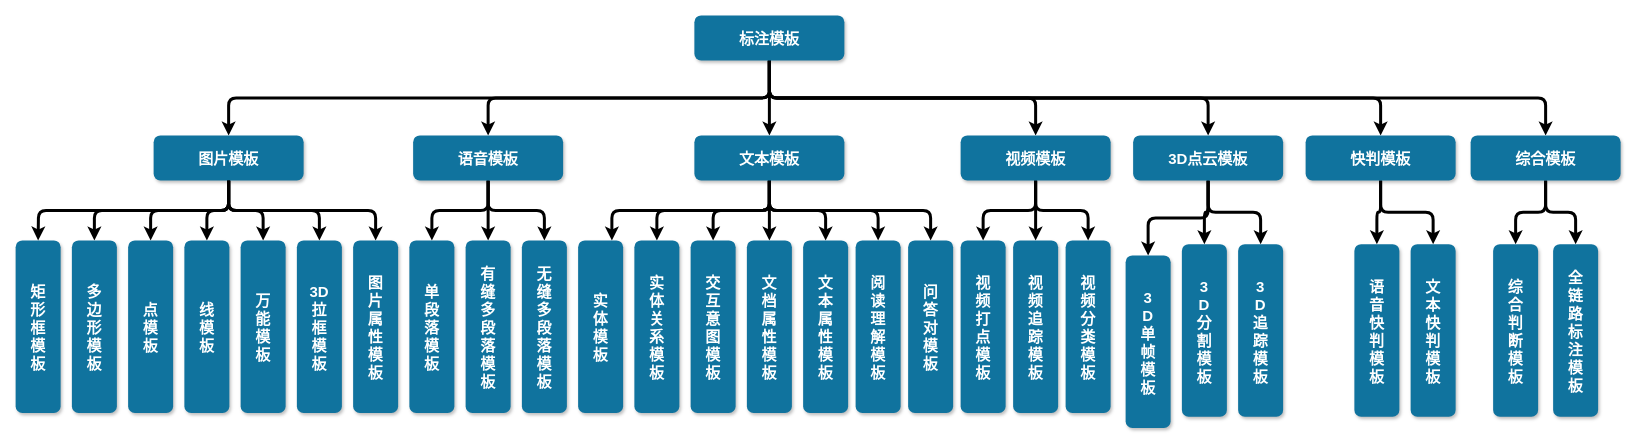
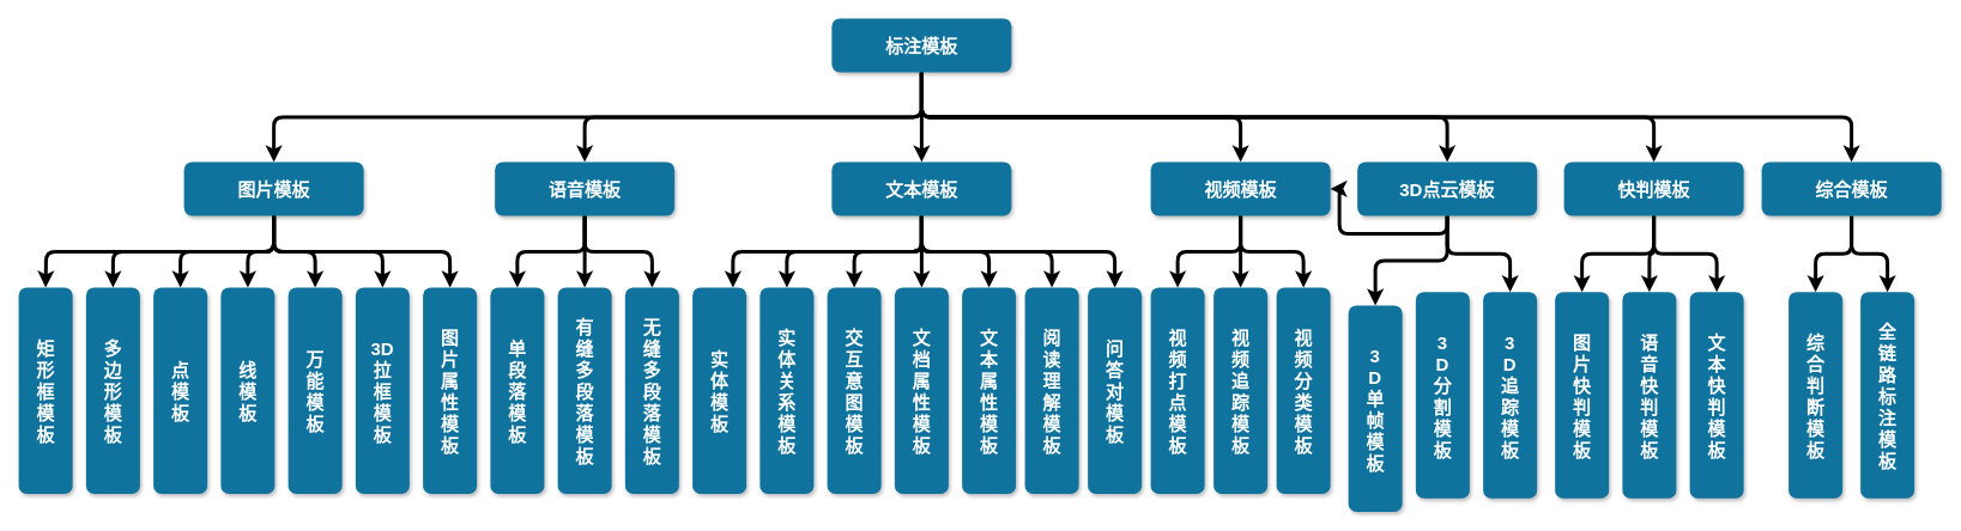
+ <mxCell id="29" style="edgeStyle=orthogonalEdgeStyle;rounded=1;orthogonalLoop=1;jettySize=auto;html=1;exitX=0.5;exitY=1;exitDx=0;exitDy=0;entryX=0.5;entryY=0;entryDx=0;entryDy=0;startArrow=none;startFill=0;endArrow=classic;endFill=1;strokeWidth=4;fontSize=20;" parent="1" source="32" target="46" edge="1"><mxGeometry relative="1" as="geometry" /></mxCell>
- <mxCell id="62" style="edgeStyle=orthogonalEdgeStyle;rounded=1;orthogonalLoop=1;jettySize=auto;html=1;exitX=0.5;exitY=1;exitDx=0;exitDy=0;entryX=0.5;entryY=0;entryDx=0;entryDy=0;startArrow=none;startFill=0;endArrow=classic;endFill=1;strokeWidth=4;fontSize=20;" parent="1" source="64" target="66" edge="1"><mxGeometry relative="1" as="geometry" /></mxCell>
+ <mxCell id="62" style="edgeStyle=orthogonalEdgeStyle;rounded=1;orthogonalLoop=1;jettySize=auto;html=1;exitX=0.5;exitY=1;exitDx=0;exitDy=0;startArrow=none;startFill=0;endArrow=classic;endFill=1;strokeWidth=4;fontSize=20;" parent="1" source="64" target="56" edge="1"><mxGeometry relative="1" as="geometry" /></mxCell>
+ <mxCell id="46" value="图&#10;片&#10;快&#10;判&#10;模&#10;板" style="rounded=1;fillColor=#10739E;strokeColor=none;shadow=1;gradientColor=none;fontStyle=1;fontColor=#FFFFFF;fontSize=20;" parent="1" vertex="1"><mxGeometry x="1730" y="325" width="60" height="230" as="geometry" /></mxCell>
